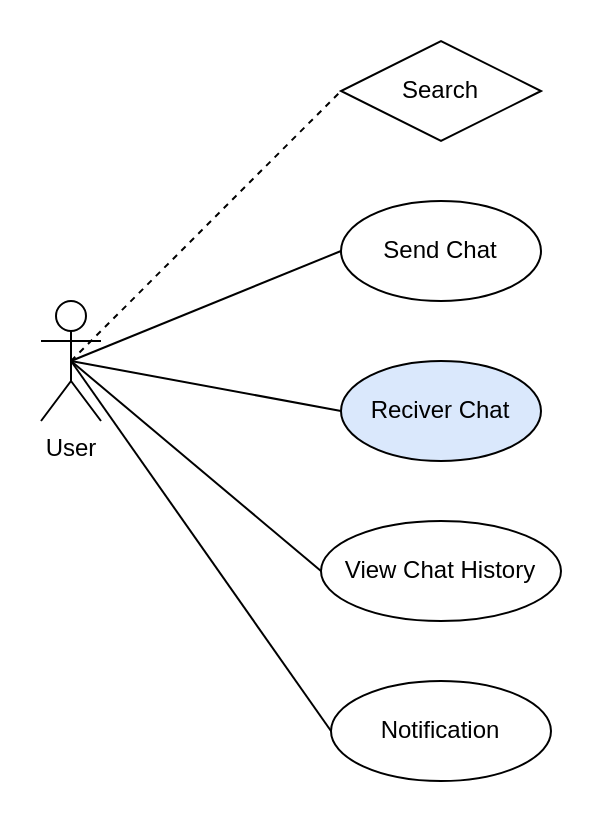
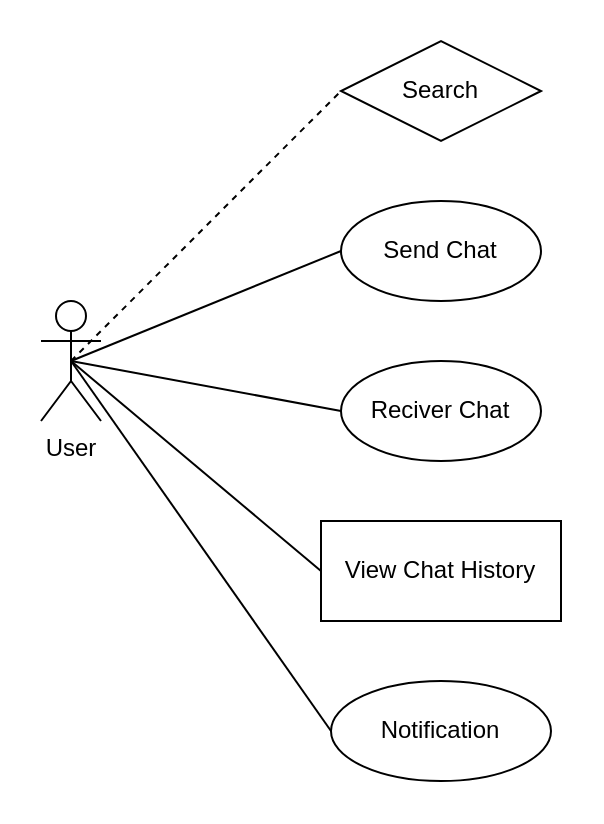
- <mxCell id="5" value="Reciver Chat" style="ellipse;whiteSpace=wrap;html=1;direction=south;fillColor=#dae8fc;" parent="1" vertex="1"><mxGeometry x="170" y="180" width="100" height="50" as="geometry" /></mxCell>
+ <mxCell id="5" value="Reciver Chat" style="ellipse;whiteSpace=wrap;html=1;direction=south;" parent="1" vertex="1"><mxGeometry x="170" y="180" width="100" height="50" as="geometry" /></mxCell>
- <mxCell id="6" value="View Chat History&lt;br&gt;" style="ellipse;whiteSpace=wrap;html=1;direction=south;" parent="1" vertex="1"><mxGeometry x="160" y="260" width="120" height="50" as="geometry" /></mxCell>
+ <mxCell id="6" value="View Chat History&lt;br&gt;" style="whiteSpace=wrap;html=1;direction=south;rounded=0;" parent="1" vertex="1"><mxGeometry x="160" y="260" width="120" height="50" as="geometry" /></mxCell>
